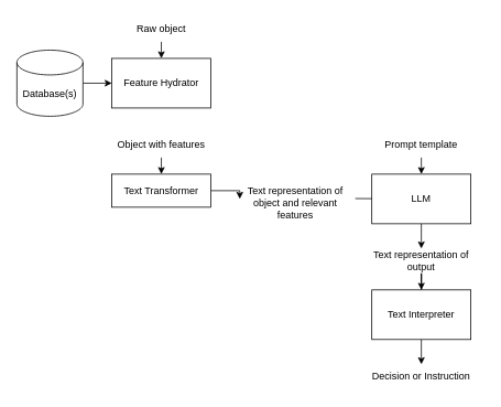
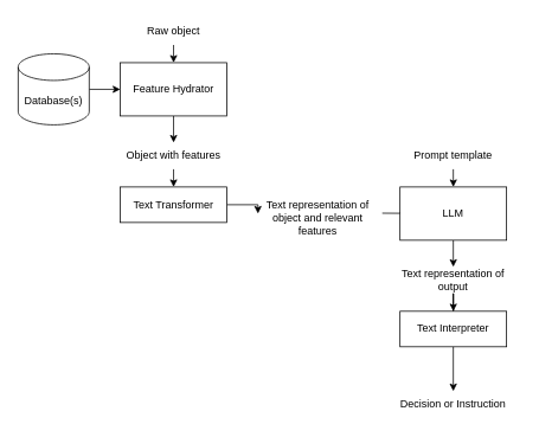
+ <mxCell id="16" style="edgeStyle=orthogonalEdgeStyle;rounded=0;orthogonalLoop=1;jettySize=auto;html=1;exitX=0.5;exitY=1;exitDx=0;exitDy=0;entryX=0.5;entryY=0;entryDx=0;entryDy=0;" edge="1" parent="1" source="17" target="19"><mxGeometry relative="1" as="geometry" /></mxCell>
- <mxCell id="10" value="Text Interpreter" style="rounded=0;whiteSpace=wrap;html=1;" vertex="1" parent="1"><mxGeometry x="450" y="350" width="120" height="60" as="geometry" /></mxCell>
+ <mxCell id="10" value="Text Interpreter" style="rounded=0;whiteSpace=wrap;html=1;" vertex="1" parent="1"><mxGeometry x="450" y="350" width="120" height="40" as="geometry" /></mxCell>
